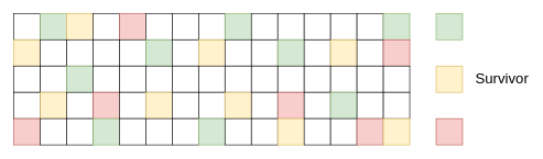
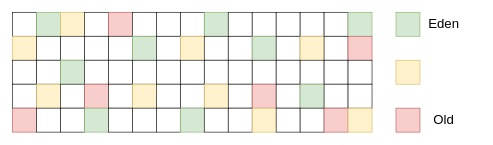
+ <mxCell id="78" value="Eden" style="text;html=1;strokeColor=none;fillColor=none;align=center;verticalAlign=middle;whiteSpace=wrap;rounded=0;fontSize=22;" vertex="1" parent="1"><mxGeometry x="720" y="30" width="40" height="20" as="geometry" /></mxCell>
- <mxCell id="80" value="Survivor" style="text;html=1;strokeColor=none;fillColor=none;align=center;verticalAlign=middle;whiteSpace=wrap;rounded=0;fontSize=22;" vertex="1" parent="1"><mxGeometry x="720" y="110" width="80" height="20" as="geometry" /></mxCell>
+ <mxCell id="82" value="Old" style="text;html=1;strokeColor=none;fillColor=none;align=center;verticalAlign=middle;whiteSpace=wrap;rounded=0;fontSize=22;" vertex="1" parent="1"><mxGeometry x="720" y="190" width="40" height="20" as="geometry" /></mxCell>
